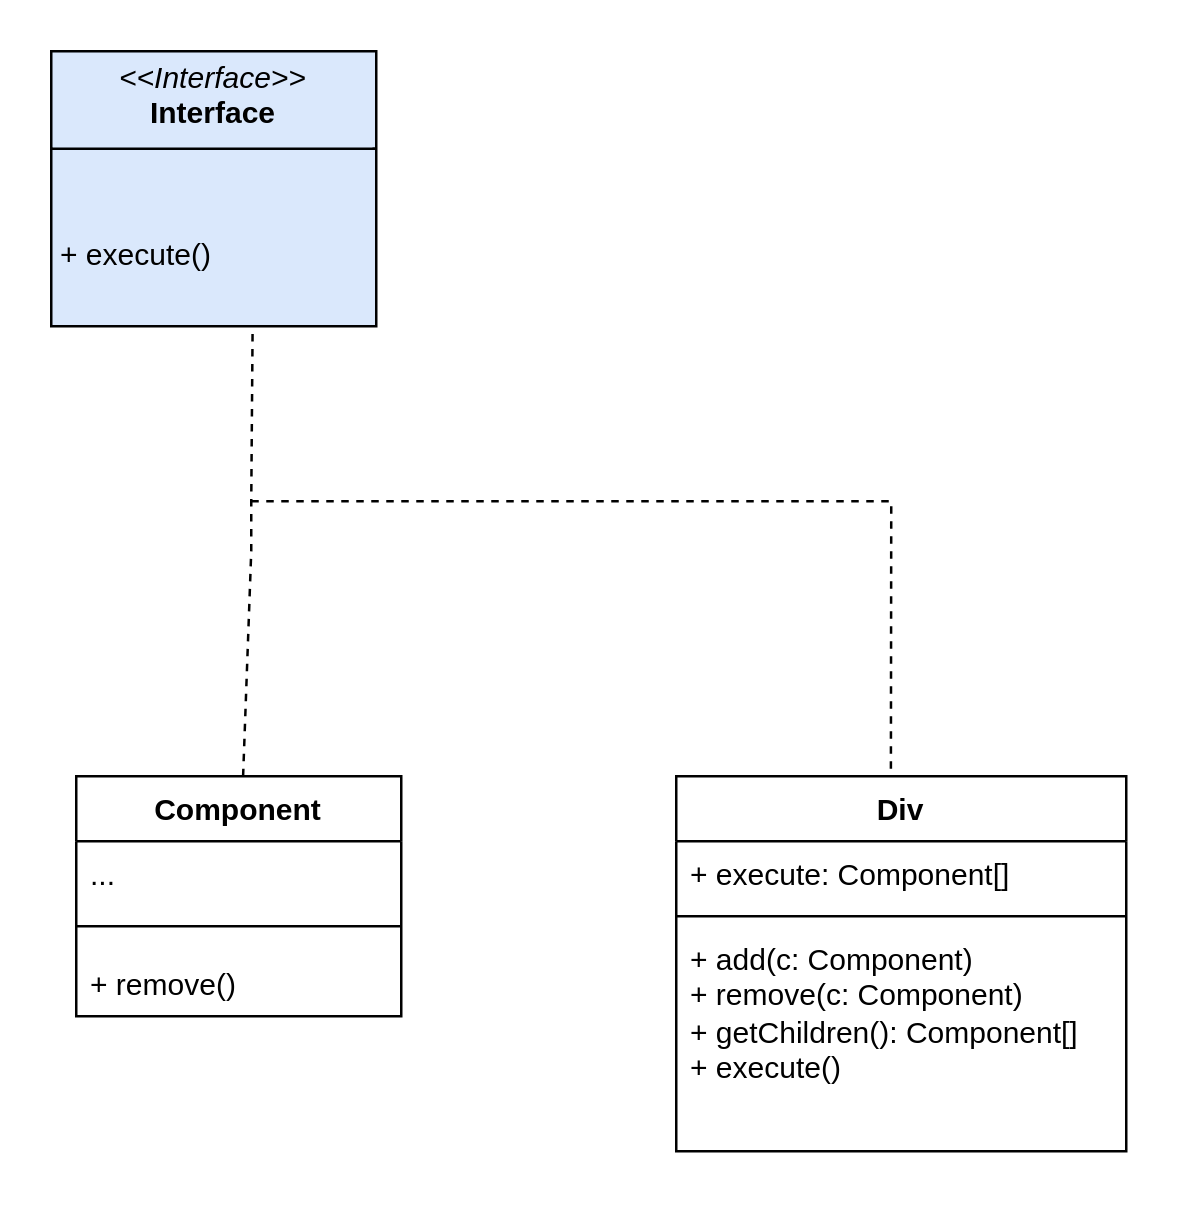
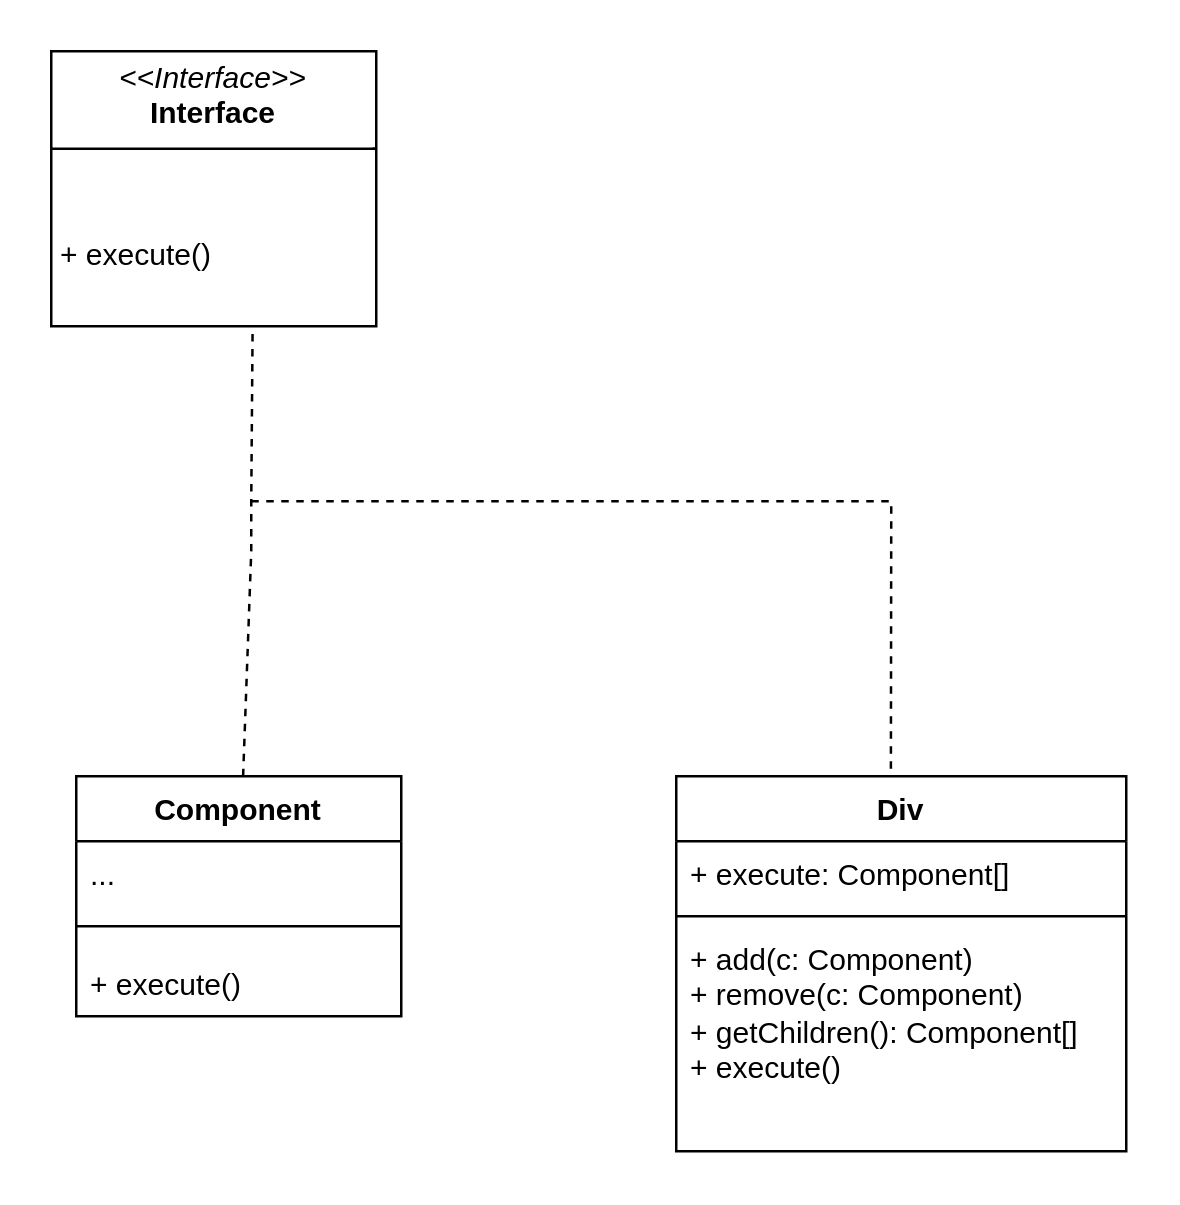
- <mxCell id="12" value="&lt;p style=&quot;margin:0px;margin-top:4px;text-align:center;&quot;&gt;&lt;i&gt;&amp;lt;&amp;lt;Interface&amp;gt;&amp;gt;&lt;/i&gt;&lt;br&gt;&lt;b&gt;Interface&lt;/b&gt;&lt;/p&gt;&lt;hr size=&quot;1&quot; style=&quot;border-style:solid;&quot;&gt;&lt;p style=&quot;margin:0px;margin-left:4px;&quot;&gt;&lt;br&gt;&lt;/p&gt;&lt;p style=&quot;margin:0px;margin-left:4px;&quot;&gt;&lt;br&gt;+ execute()&lt;/p&gt;" style="verticalAlign=top;align=left;overflow=fill;html=1;whiteSpace=wrap;fillColor=#dae8fc;" vertex="1" parent="1"><mxGeometry x="20" y="20" width="130" height="110" as="geometry" /></mxCell>
+ <mxCell id="12" value="&lt;p style=&quot;margin:0px;margin-top:4px;text-align:center;&quot;&gt;&lt;i&gt;&amp;lt;&amp;lt;Interface&amp;gt;&amp;gt;&lt;/i&gt;&lt;br&gt;&lt;b&gt;Interface&lt;/b&gt;&lt;/p&gt;&lt;hr size=&quot;1&quot; style=&quot;border-style:solid;&quot;&gt;&lt;p style=&quot;margin:0px;margin-left:4px;&quot;&gt;&lt;br&gt;&lt;/p&gt;&lt;p style=&quot;margin:0px;margin-left:4px;&quot;&gt;&lt;br&gt;+ execute()&lt;/p&gt;" style="verticalAlign=top;align=left;overflow=fill;html=1;whiteSpace=wrap;" vertex="1" parent="1"><mxGeometry x="20" y="20" width="130" height="110" as="geometry" /></mxCell>
- <mxCell id="9" value="+ remove()" style="text;strokeColor=none;fillColor=none;align=left;verticalAlign=top;spacingLeft=4;spacingRight=4;overflow=hidden;rotatable=0;points=[[0,0.5],[1,0.5]];portConstraint=eastwest;whiteSpace=wrap;html=1;" vertex="1" parent="6"><mxGeometry y="70" width="130" height="26" as="geometry" /></mxCell>
+ <mxCell id="9" value="+ execute()" style="text;strokeColor=none;fillColor=none;align=left;verticalAlign=top;spacingLeft=4;spacingRight=4;overflow=hidden;rotatable=0;points=[[0,0.5],[1,0.5]];portConstraint=eastwest;whiteSpace=wrap;html=1;" vertex="1" parent="6"><mxGeometry y="70" width="130" height="26" as="geometry" /></mxCell>
